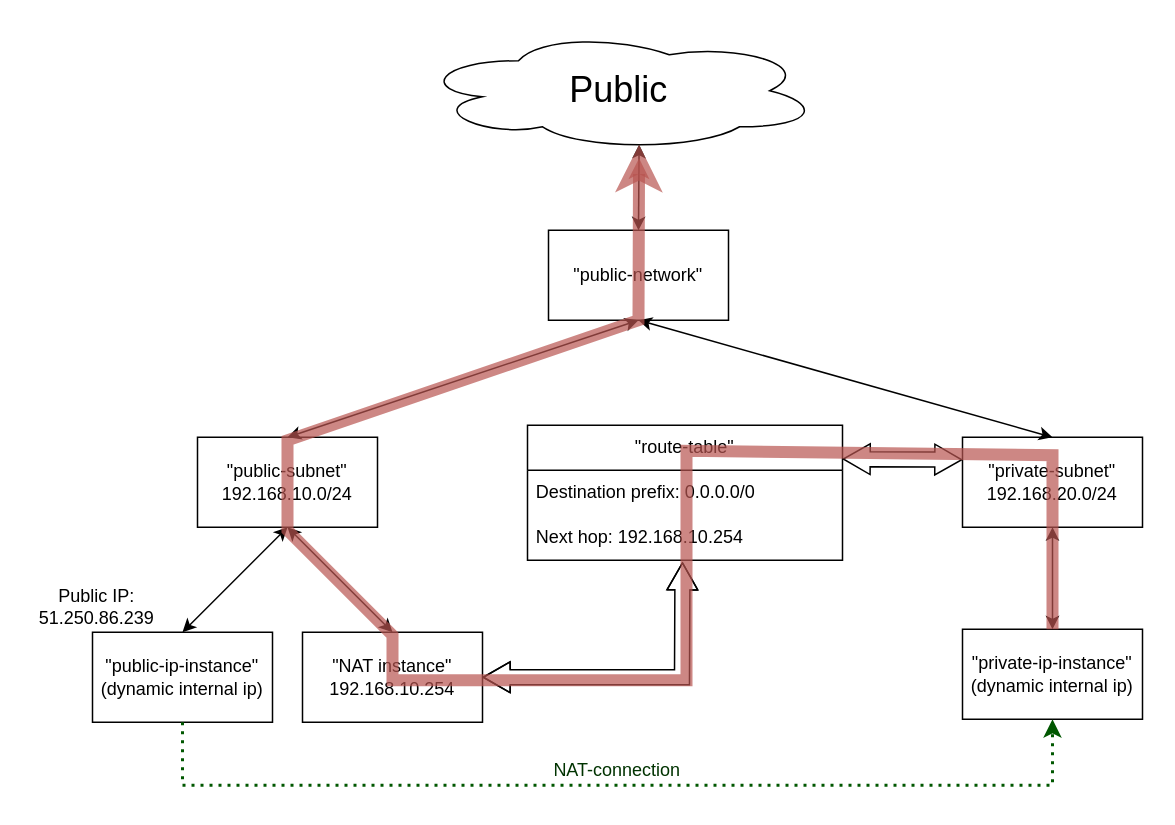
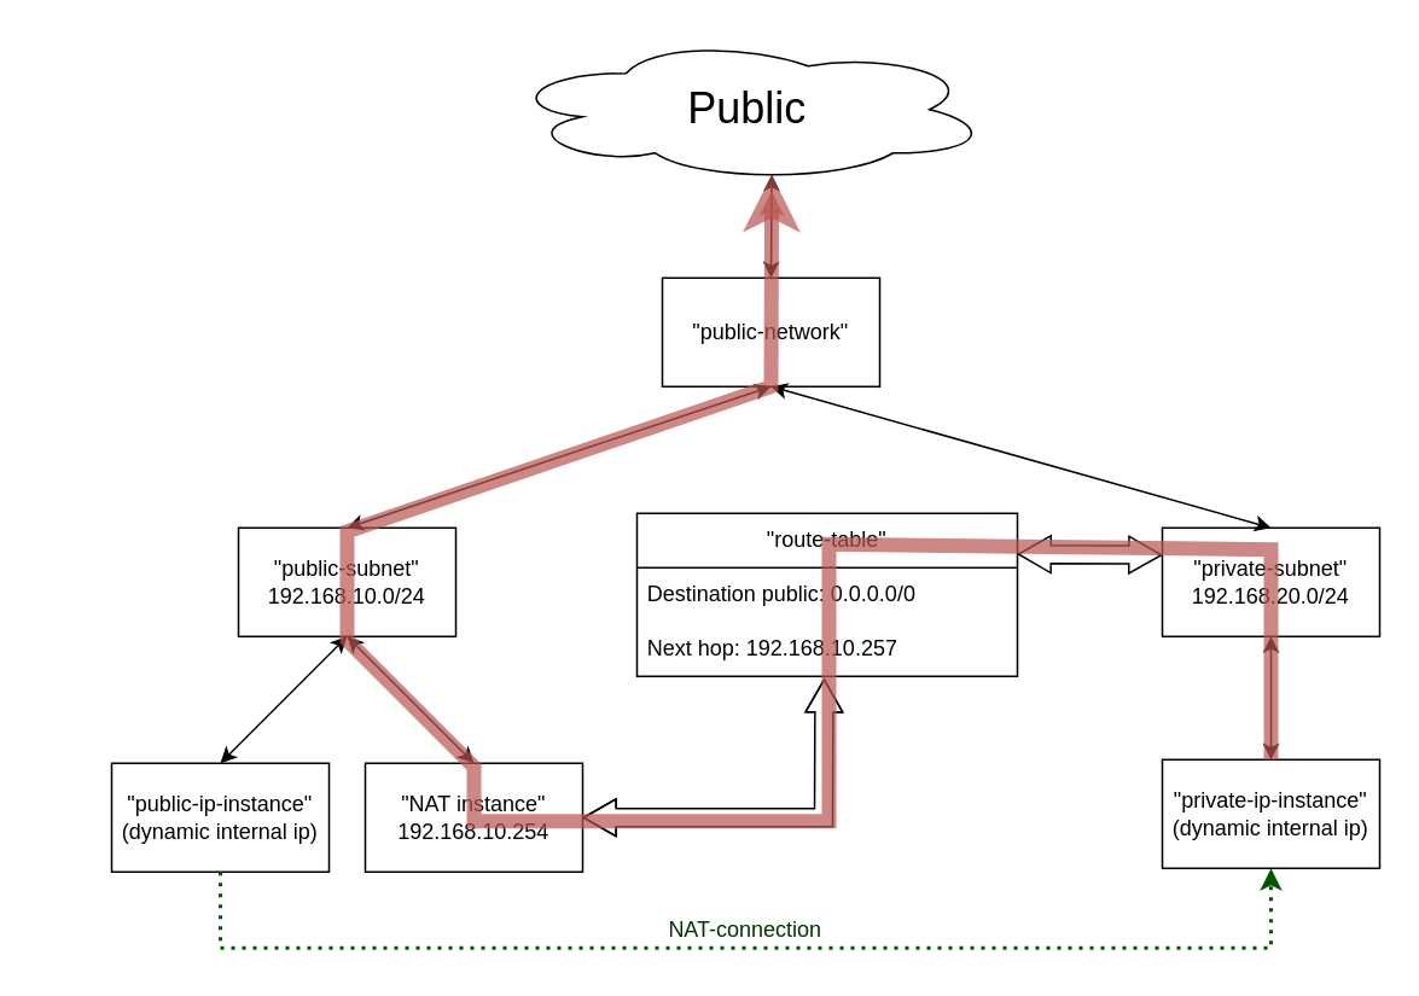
- <mxCell id="9" value="Destination prefix: 0.0.0.0/0" style="text;strokeColor=none;fillColor=none;align=left;verticalAlign=middle;spacingLeft=4;spacingRight=4;overflow=hidden;points=[[0,0.5],[1,0.5]];portConstraint=eastwest;rotatable=0;whiteSpace=wrap;html=1;" parent="8" vertex="1"><mxGeometry y="30" width="210" height="30" as="geometry" /></mxCell>
+ <mxCell id="9" value="Destination public: 0.0.0.0/0" style="text;strokeColor=none;fillColor=none;align=left;verticalAlign=middle;spacingLeft=4;spacingRight=4;overflow=hidden;points=[[0,0.5],[1,0.5]];portConstraint=eastwest;rotatable=0;whiteSpace=wrap;html=1;" parent="8" vertex="1"><mxGeometry y="30" width="210" height="30" as="geometry" /></mxCell>
- <mxCell id="10" value="Next hop: 192.168.10.254" style="text;strokeColor=none;fillColor=none;align=left;verticalAlign=middle;spacingLeft=4;spacingRight=4;overflow=hidden;points=[[0,0.5],[1,0.5]];portConstraint=eastwest;rotatable=0;whiteSpace=wrap;html=1;" parent="8" vertex="1"><mxGeometry y="60" width="210" height="30" as="geometry" /></mxCell>
+ <mxCell id="10" value="Next hop: 192.168.10.257" style="text;strokeColor=none;fillColor=none;align=left;verticalAlign=middle;spacingLeft=4;spacingRight=4;overflow=hidden;points=[[0,0.5],[1,0.5]];portConstraint=eastwest;rotatable=0;whiteSpace=wrap;html=1;" parent="8" vertex="1"><mxGeometry y="60" width="210" height="30" as="geometry" /></mxCell>
- <mxCell id="13" value="Public IP: 51.250.86.239" style="text;html=1;strokeColor=none;fillColor=none;align=center;verticalAlign=middle;whiteSpace=wrap;rounded=0;fontSize=12;" parent="1" vertex="1"><mxGeometry x="20" y="389" width="88" height="30" as="geometry" /></mxCell>
